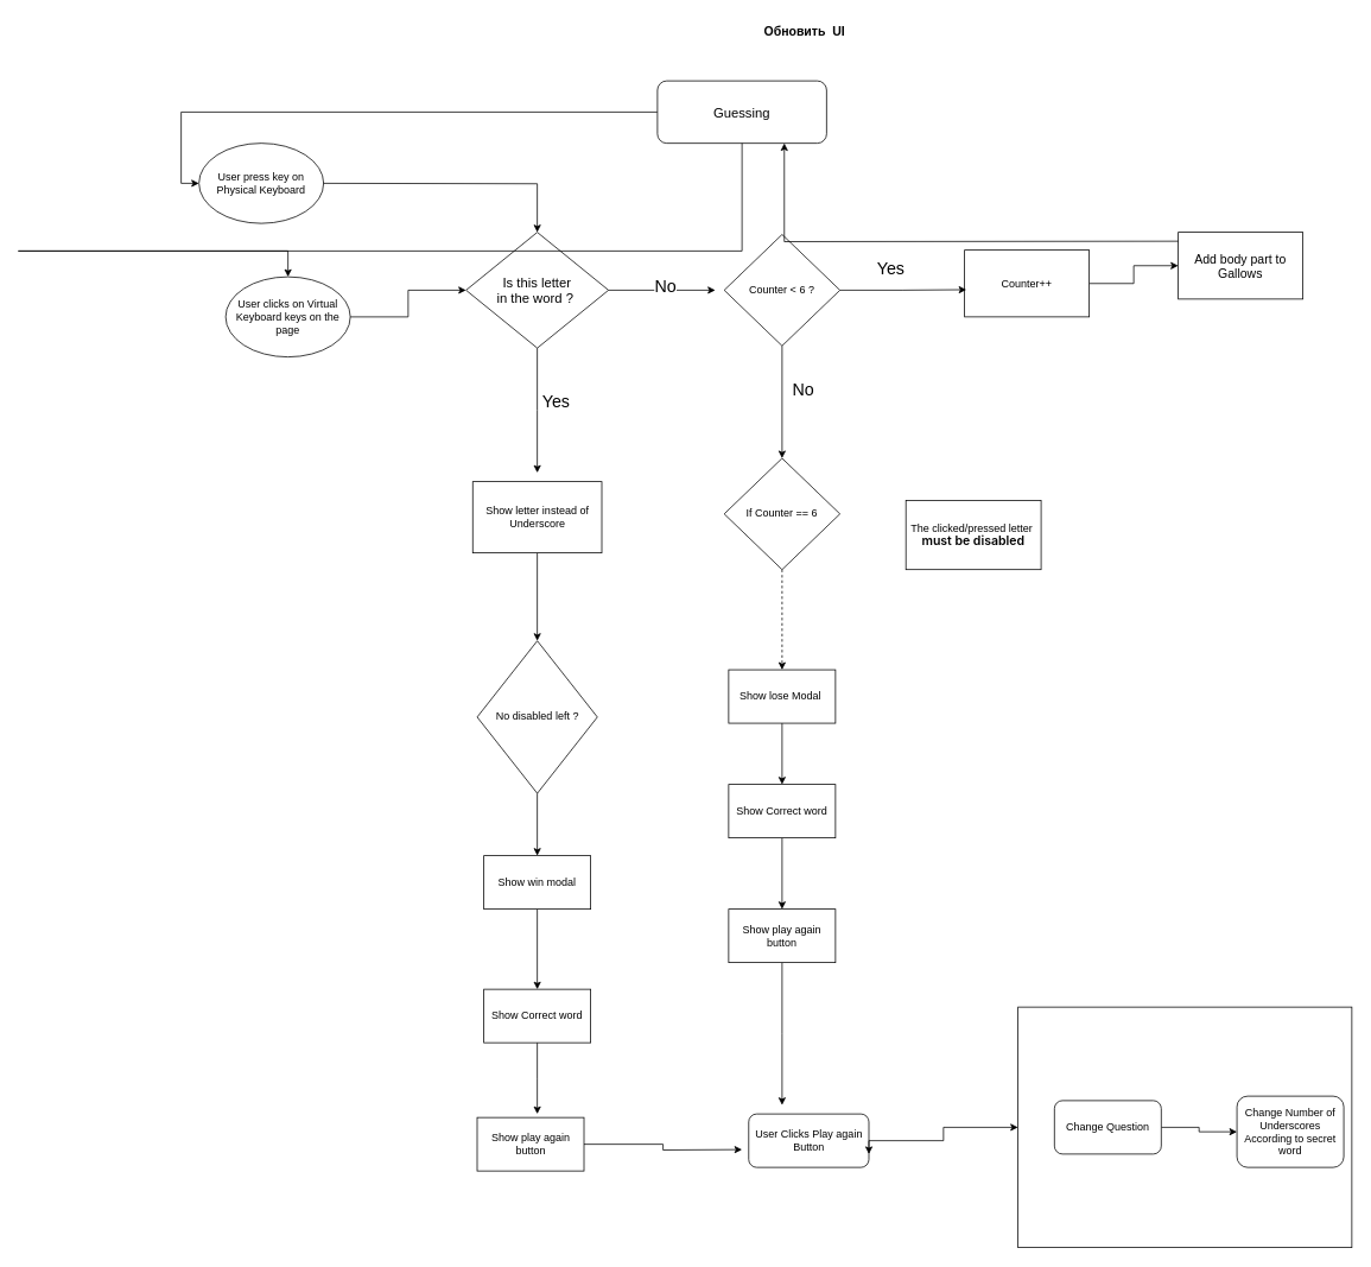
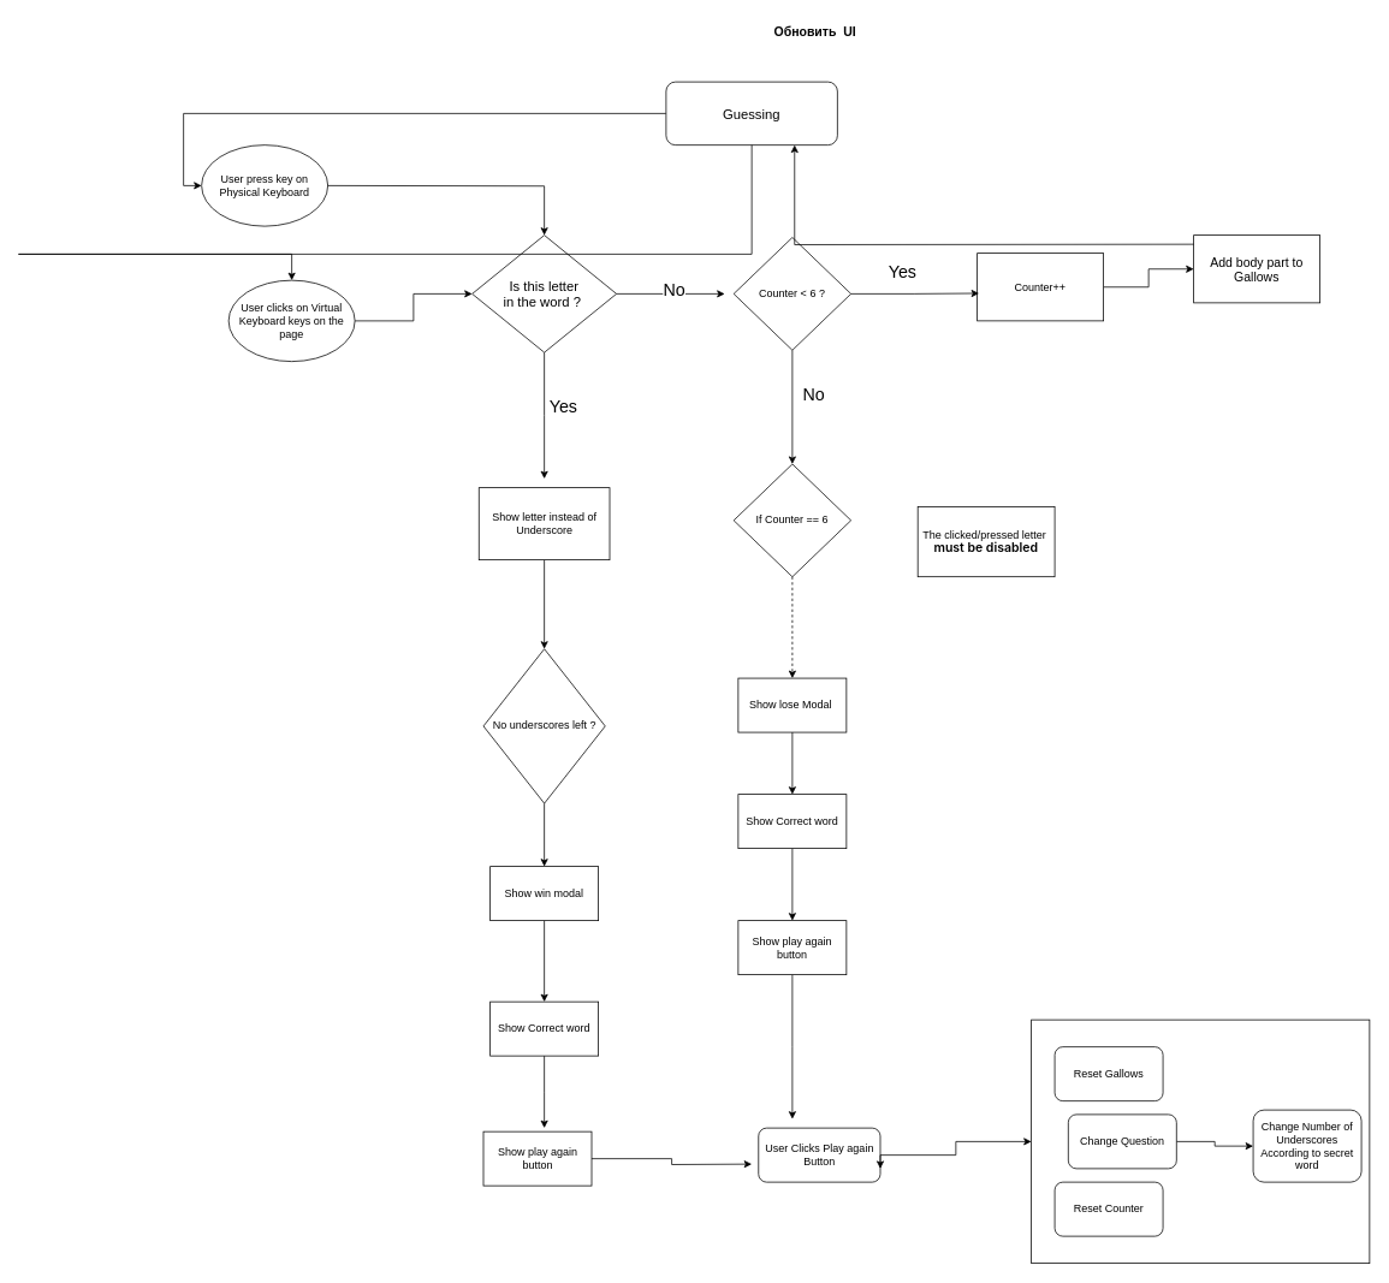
- <mxCell id="44" value="No disabled left ?" style="rhombus;whiteSpace=wrap;html=1;" vertex="1" parent="1"><mxGeometry x="535.5" y="718.75" width="135" height="171.25" as="geometry" /></mxCell>
+ <mxCell id="44" value="No underscores left ?" style="rhombus;whiteSpace=wrap;html=1;" vertex="1" parent="1"><mxGeometry x="535.5" y="718.75" width="135" height="171.25" as="geometry" /></mxCell>
+ <mxCell id="5" value="Reset Gallows" style="rounded=1;whiteSpace=wrap;html=1;" vertex="1" parent="1"><mxGeometry x="1168.94" y="1160" width="120" height="60" as="geometry" /></mxCell>
+ <mxCell id="9" value="Reset Counter" style="rounded=1;whiteSpace=wrap;html=1;" vertex="1" parent="1"><mxGeometry x="1168.94" y="1310" width="120" height="60" as="geometry" /></mxCell>
